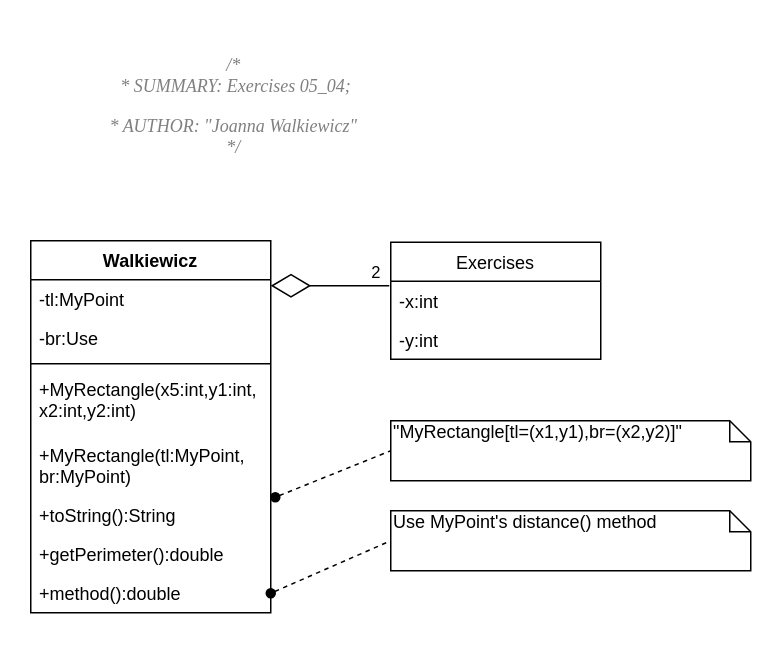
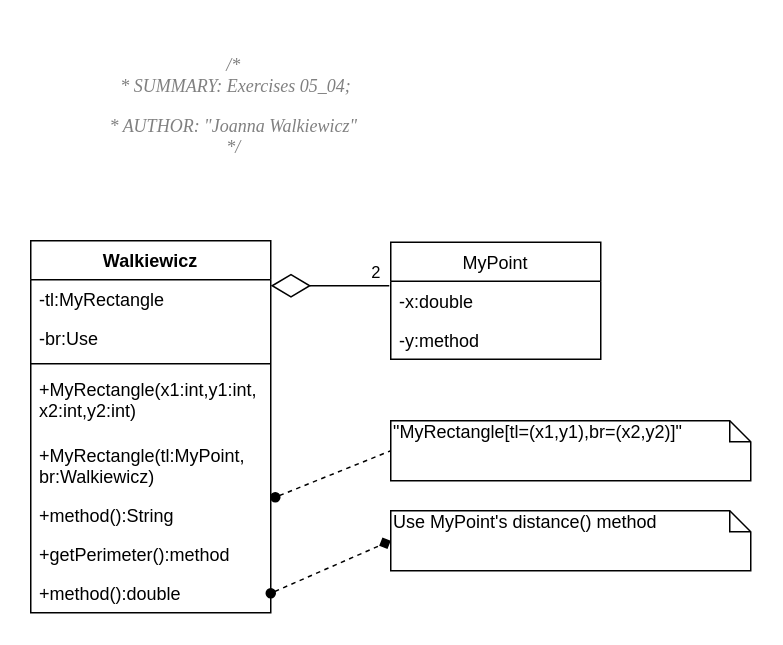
- <mxCell id="11" value="Exercises" style="swimlane;fontStyle=0;childLayout=stackLayout;horizontal=1;startSize=26;fillColor=none;horizontalStack=0;resizeParent=1;resizeParentMax=0;resizeLast=0;collapsible=1;marginBottom=0;" parent="1" vertex="1"><mxGeometry x="260" y="161" width="140" height="78" as="geometry" /></mxCell>
+ <mxCell id="11" value="MyPoint" style="swimlane;fontStyle=0;childLayout=stackLayout;horizontal=1;startSize=26;fillColor=none;horizontalStack=0;resizeParent=1;resizeParentMax=0;resizeLast=0;collapsible=1;marginBottom=0;" parent="1" vertex="1"><mxGeometry x="260" y="161" width="140" height="78" as="geometry" /></mxCell>
- <mxCell id="3" value="-tl:MyPoint" style="text;strokeColor=none;fillColor=none;align=left;verticalAlign=top;spacingLeft=4;spacingRight=4;overflow=hidden;rotatable=0;points=[[0,0.5],[1,0.5]];portConstraint=eastwest;" parent="2" vertex="1"><mxGeometry y="26" width="160" height="26" as="geometry" /></mxCell>
+ <mxCell id="3" value="-tl:MyRectangle" style="text;strokeColor=none;fillColor=none;align=left;verticalAlign=top;spacingLeft=4;spacingRight=4;overflow=hidden;rotatable=0;points=[[0,0.5],[1,0.5]];portConstraint=eastwest;" parent="2" vertex="1"><mxGeometry y="26" width="160" height="26" as="geometry" /></mxCell>
- <mxCell id="12" value="-x:int" style="text;strokeColor=none;fillColor=none;align=left;verticalAlign=top;spacingLeft=4;spacingRight=4;overflow=hidden;rotatable=0;points=[[0,0.5],[1,0.5]];portConstraint=eastwest;" parent="11" vertex="1"><mxGeometry y="26" width="140" height="26" as="geometry" /></mxCell>
+ <mxCell id="12" value="-x:double" style="text;strokeColor=none;fillColor=none;align=left;verticalAlign=top;spacingLeft=4;spacingRight=4;overflow=hidden;rotatable=0;points=[[0,0.5],[1,0.5]];portConstraint=eastwest;" parent="11" vertex="1"><mxGeometry y="26" width="140" height="26" as="geometry" /></mxCell>
- <mxCell id="13" value="-y:int" style="text;strokeColor=none;fillColor=none;align=left;verticalAlign=top;spacingLeft=4;spacingRight=4;overflow=hidden;rotatable=0;points=[[0,0.5],[1,0.5]];portConstraint=eastwest;" parent="11" vertex="1"><mxGeometry y="52" width="140" height="26" as="geometry" /></mxCell>
+ <mxCell id="13" value="-y:method" style="text;strokeColor=none;fillColor=none;align=left;verticalAlign=top;spacingLeft=4;spacingRight=4;overflow=hidden;rotatable=0;points=[[0,0.5],[1,0.5]];portConstraint=eastwest;" parent="11" vertex="1"><mxGeometry y="52" width="140" height="26" as="geometry" /></mxCell>
- <mxCell id="6" value="+MyRectangle(x5:int,y1:int,&#10;x2:int,y2:int)" style="text;strokeColor=none;fillColor=none;align=left;verticalAlign=top;spacingLeft=4;spacingRight=4;overflow=hidden;rotatable=0;points=[[0,0.5],[1,0.5]];portConstraint=eastwest;" parent="2" vertex="1"><mxGeometry y="86" width="160" height="44" as="geometry" /></mxCell>
+ <mxCell id="6" value="+MyRectangle(x1:int,y1:int,&#10;x2:int,y2:int)" style="text;strokeColor=none;fillColor=none;align=left;verticalAlign=top;spacingLeft=4;spacingRight=4;overflow=hidden;rotatable=0;points=[[0,0.5],[1,0.5]];portConstraint=eastwest;" parent="2" vertex="1"><mxGeometry y="86" width="160" height="44" as="geometry" /></mxCell>
- <mxCell id="7" value="+MyRectangle(tl:MyPoint,&#10;br:MyPoint)" style="text;strokeColor=none;fillColor=none;align=left;verticalAlign=top;spacingLeft=4;spacingRight=4;overflow=hidden;rotatable=0;points=[[0,0.5],[1,0.5]];portConstraint=eastwest;" parent="2" vertex="1"><mxGeometry y="130" width="160" height="40" as="geometry" /></mxCell>
+ <mxCell id="7" value="+MyRectangle(tl:MyPoint,&#10;br:Walkiewicz)" style="text;strokeColor=none;fillColor=none;align=left;verticalAlign=top;spacingLeft=4;spacingRight=4;overflow=hidden;rotatable=0;points=[[0,0.5],[1,0.5]];portConstraint=eastwest;" parent="2" vertex="1"><mxGeometry y="130" width="160" height="40" as="geometry" /></mxCell>
- <mxCell id="8" value="+toString():String" style="text;strokeColor=none;fillColor=none;align=left;verticalAlign=top;spacingLeft=4;spacingRight=4;overflow=hidden;rotatable=0;points=[[0,0.5],[1,0.5]];portConstraint=eastwest;" parent="2" vertex="1"><mxGeometry y="170" width="160" height="26" as="geometry" /></mxCell>
+ <mxCell id="8" value="+method():String" style="text;strokeColor=none;fillColor=none;align=left;verticalAlign=top;spacingLeft=4;spacingRight=4;overflow=hidden;rotatable=0;points=[[0,0.5],[1,0.5]];portConstraint=eastwest;" parent="2" vertex="1"><mxGeometry y="170" width="160" height="26" as="geometry" /></mxCell>
- <mxCell id="19" value="" style="endArrow=none;dashed=1;html=1;entryX=0;entryY=0.5;entryDx=0;entryDy=0;entryPerimeter=0;exitX=1;exitY=0.5;exitDx=0;exitDy=0;startArrow=oval;startFill=1;" parent="1" source="10" target="18" edge="1"><mxGeometry width="50" height="50" relative="1" as="geometry"><mxPoint x="190" y="470" as="sourcePoint" /><mxPoint x="240" y="420" as="targetPoint" /></mxGeometry></mxCell>
+ <mxCell id="19" value="" style="endArrow=diamond;dashed=1;html=1;entryX=0;entryY=0.5;entryDx=0;entryDy=0;entryPerimeter=0;exitX=1;exitY=0.5;exitDx=0;exitDy=0;startArrow=oval;startFill=1;" parent="1" source="10" target="18" edge="1"><mxGeometry width="50" height="50" relative="1" as="geometry"><mxPoint x="190" y="470" as="sourcePoint" /><mxPoint x="240" y="420" as="targetPoint" /></mxGeometry></mxCell>
- <mxCell id="9" value="+getPerimeter():double" style="text;strokeColor=none;fillColor=none;align=left;verticalAlign=top;spacingLeft=4;spacingRight=4;overflow=hidden;rotatable=0;points=[[0,0.5],[1,0.5]];portConstraint=eastwest;" parent="2" vertex="1"><mxGeometry y="196" width="160" height="26" as="geometry" /></mxCell>
+ <mxCell id="9" value="+getPerimeter():method" style="text;strokeColor=none;fillColor=none;align=left;verticalAlign=top;spacingLeft=4;spacingRight=4;overflow=hidden;rotatable=0;points=[[0,0.5],[1,0.5]];portConstraint=eastwest;" parent="2" vertex="1"><mxGeometry y="196" width="160" height="26" as="geometry" /></mxCell>
